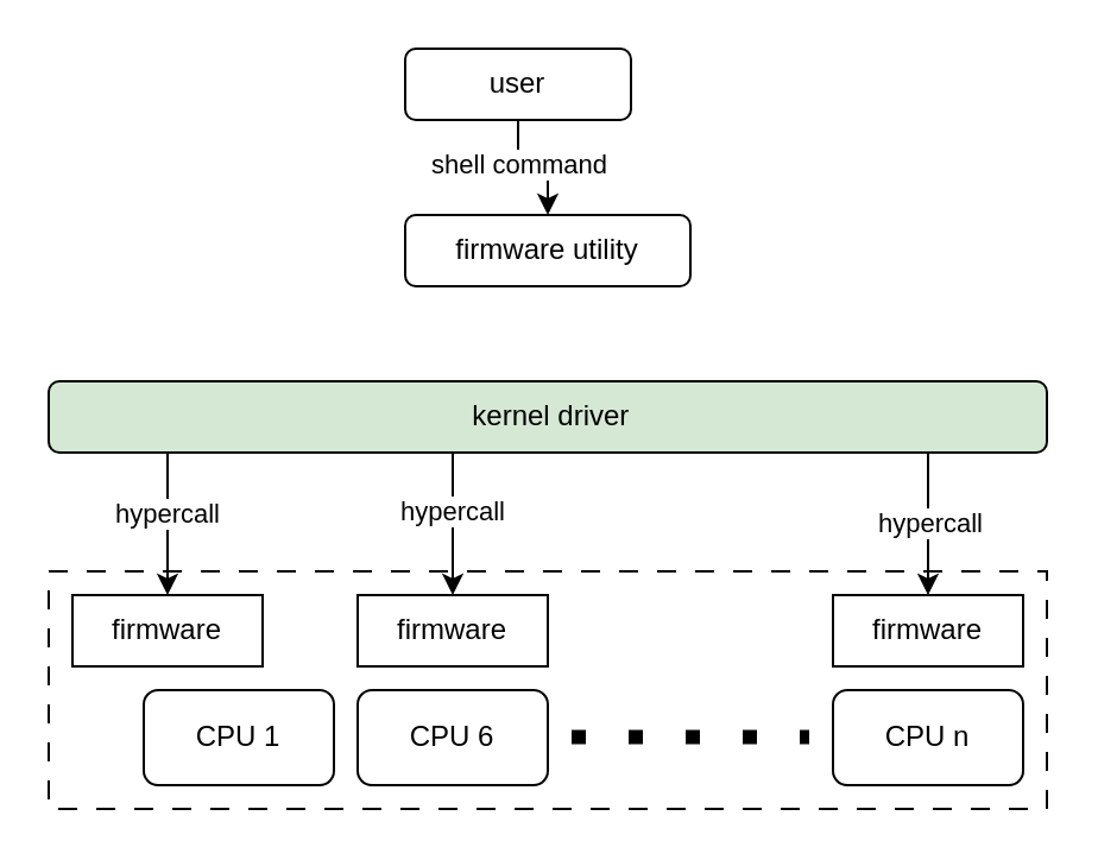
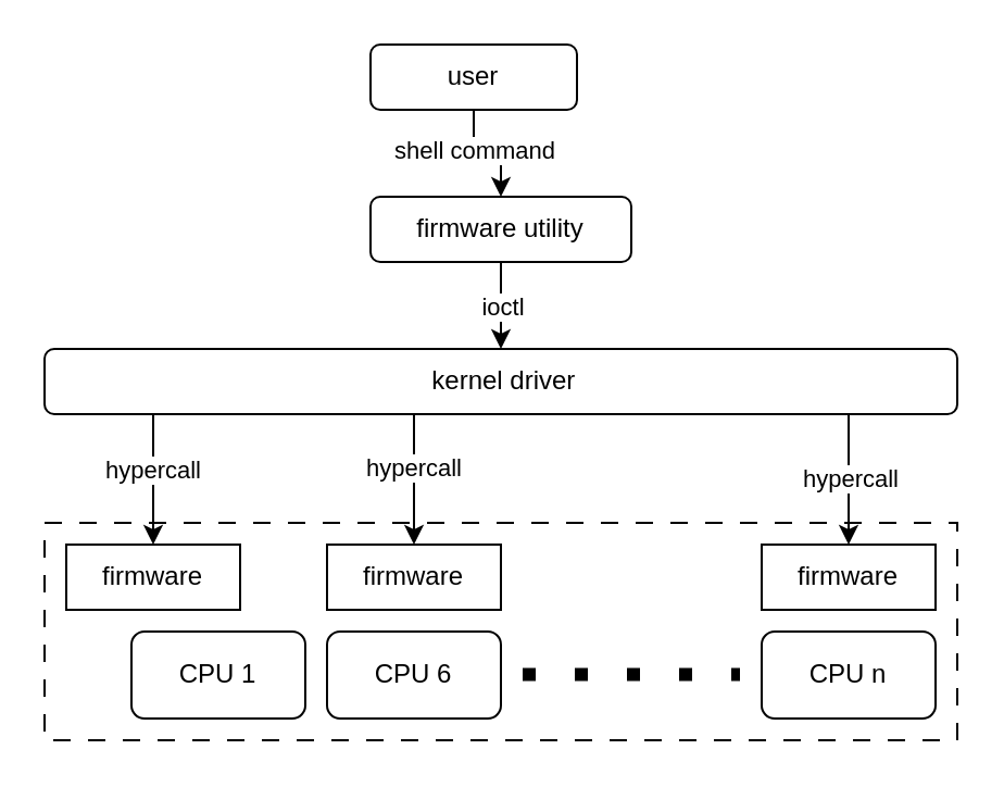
+ <mxCell id="17" style="edgeStyle=orthogonalEdgeStyle;rounded=0;orthogonalLoop=1;jettySize=auto;html=1;exitX=0.5;exitY=1;exitDx=0;exitDy=0;entryX=0.5;entryY=0;entryDx=0;entryDy=0;" edge="1" parent="1" source="19" target="16"><mxGeometry relative="1" as="geometry" /></mxCell>
+ <mxCell id="18" value="ioctl" style="edgeLabel;html=1;align=center;verticalAlign=middle;resizable=0;points=[];" vertex="1" connectable="0" parent="17"><mxGeometry x="-0.336" y="1" relative="1" as="geometry"><mxPoint x="-1" y="7" as="offset" /></mxGeometry></mxCell>
- <mxCell id="16" value="&amp;nbsp;kernel driver" style="rounded=1;whiteSpace=wrap;html=1;fillColor=#d5e8d4;" vertex="1" parent="1"><mxGeometry x="20" y="160" width="420" height="30" as="geometry" /></mxCell>
+ <mxCell id="16" value="&amp;nbsp;kernel driver" style="rounded=1;whiteSpace=wrap;html=1;" vertex="1" parent="1"><mxGeometry x="20" y="160" width="420" height="30" as="geometry" /></mxCell>
